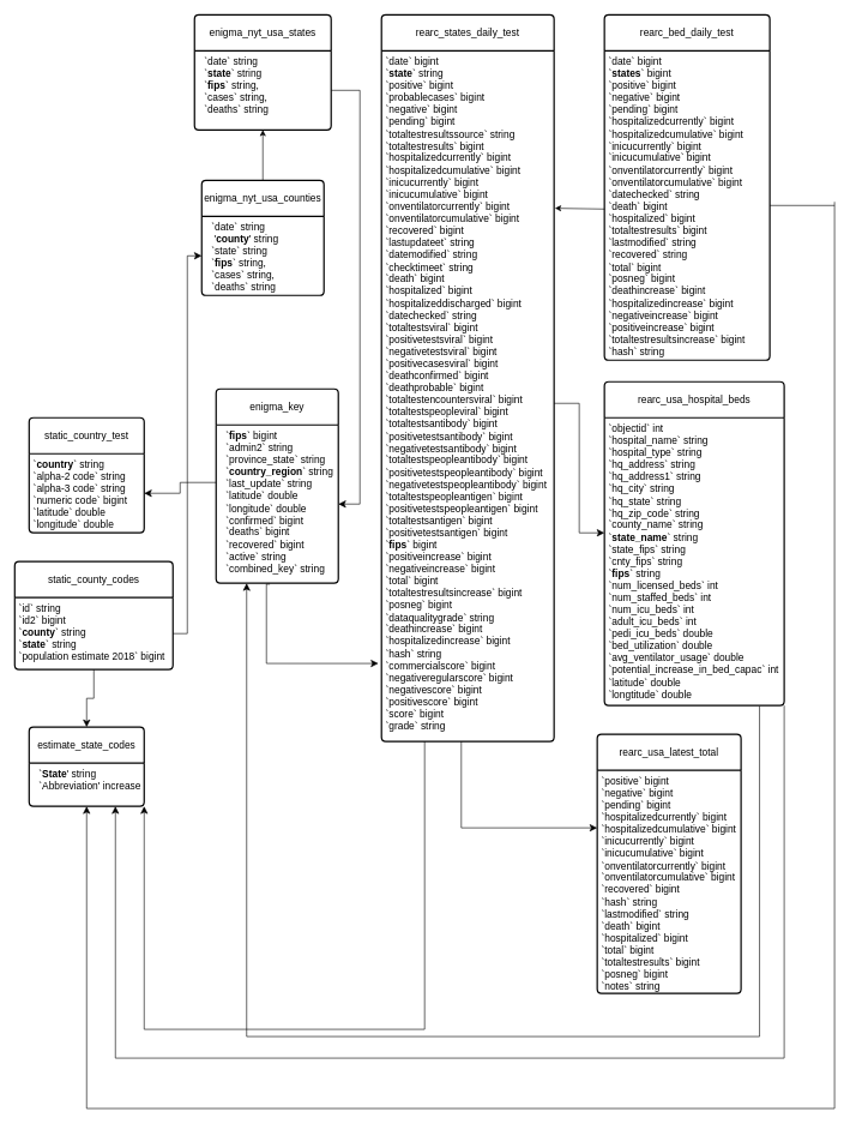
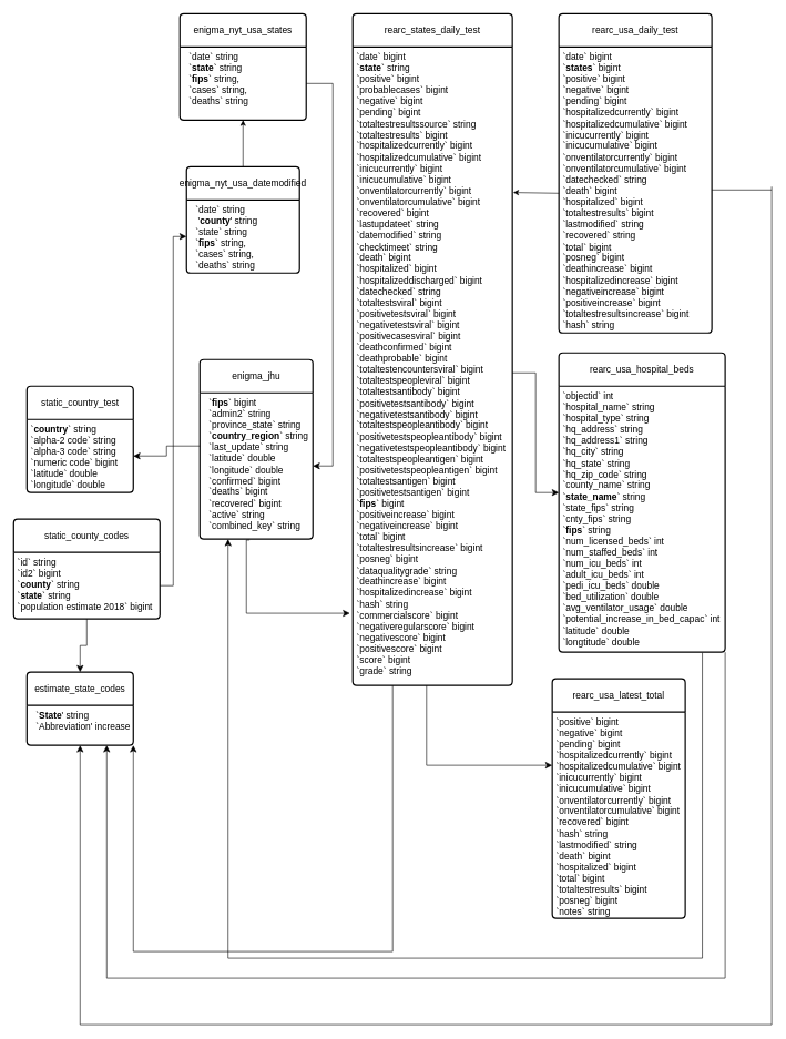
- <mxCell id="10" value="rearc_bed_daily_test" style="swimlane;childLayout=stackLayout;horizontal=1;startSize=50;horizontalStack=0;rounded=1;fontSize=14;fontStyle=0;strokeWidth=2;resizeParent=0;resizeLast=1;shadow=0;dashed=0;align=center;arcSize=4;whiteSpace=wrap;html=1;" parent="1" vertex="1"><mxGeometry x="840" y="20" width="230" height="480" as="geometry"><mxRectangle x="-1180" y="10" width="110" height="50" as="alternateBounds" /></mxGeometry></mxCell>
+ <mxCell id="10" value="rearc_usa_daily_test" style="swimlane;childLayout=stackLayout;horizontal=1;startSize=50;horizontalStack=0;rounded=1;fontSize=14;fontStyle=0;strokeWidth=2;resizeParent=0;resizeLast=1;shadow=0;dashed=0;align=center;arcSize=4;whiteSpace=wrap;html=1;" parent="1" vertex="1"><mxGeometry x="840" y="20" width="230" height="480" as="geometry"><mxRectangle x="-1180" y="10" width="110" height="50" as="alternateBounds" /></mxGeometry></mxCell>
- <mxCell id="6" value="enigma_nyt_usa_counties" style="swimlane;childLayout=stackLayout;horizontal=1;startSize=50;horizontalStack=0;rounded=1;fontSize=14;fontStyle=0;strokeWidth=2;resizeParent=0;resizeLast=1;shadow=0;dashed=0;align=center;arcSize=4;whiteSpace=wrap;html=1;" parent="1" vertex="1"><mxGeometry x="280" y="250" width="170" height="160" as="geometry"><mxRectangle x="-1180" y="10" width="110" height="50" as="alternateBounds" /></mxGeometry></mxCell>
+ <mxCell id="6" value="enigma_nyt_usa_datemodified" style="swimlane;childLayout=stackLayout;horizontal=1;startSize=50;horizontalStack=0;rounded=1;fontSize=14;fontStyle=0;strokeWidth=2;resizeParent=0;resizeLast=1;shadow=0;dashed=0;align=center;arcSize=4;whiteSpace=wrap;html=1;" parent="1" vertex="1"><mxGeometry x="280" y="250" width="170" height="160" as="geometry"><mxRectangle x="-1180" y="10" width="110" height="50" as="alternateBounds" /></mxGeometry></mxCell>
- <mxCell id="2" value="enigma_key" style="swimlane;childLayout=stackLayout;horizontal=1;startSize=50;horizontalStack=0;rounded=1;fontSize=14;fontStyle=0;strokeWidth=2;resizeParent=0;resizeLast=1;shadow=0;dashed=0;align=center;arcSize=4;whiteSpace=wrap;html=1;" parent="1" vertex="1"><mxGeometry x="300" y="540" width="170" height="270" as="geometry"><mxRectangle x="-1180" y="10" width="110" height="50" as="alternateBounds" /></mxGeometry></mxCell>
+ <mxCell id="2" value="enigma_jhu" style="swimlane;childLayout=stackLayout;horizontal=1;startSize=50;horizontalStack=0;rounded=1;fontSize=14;fontStyle=0;strokeWidth=2;resizeParent=0;resizeLast=1;shadow=0;dashed=0;align=center;arcSize=4;whiteSpace=wrap;html=1;" parent="1" vertex="1"><mxGeometry x="300" y="540" width="170" height="270" as="geometry"><mxRectangle x="-1180" y="10" width="110" height="50" as="alternateBounds" /></mxGeometry></mxCell>
